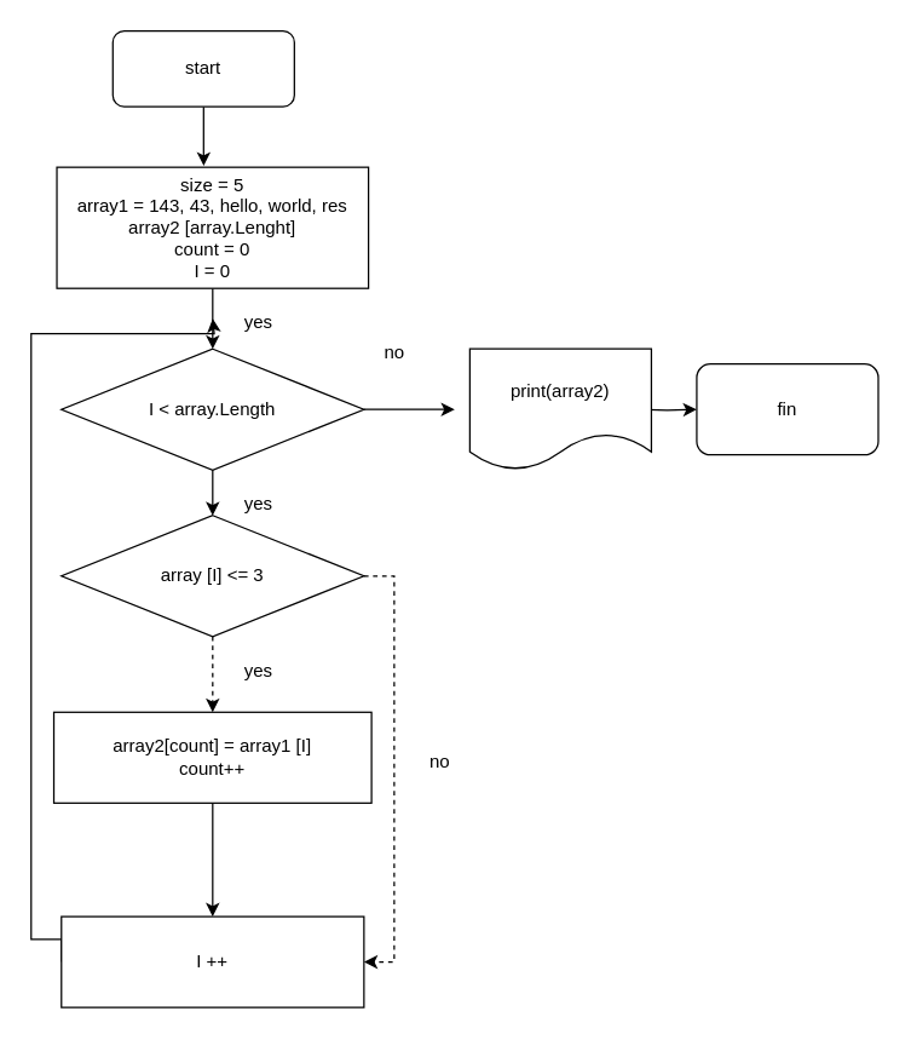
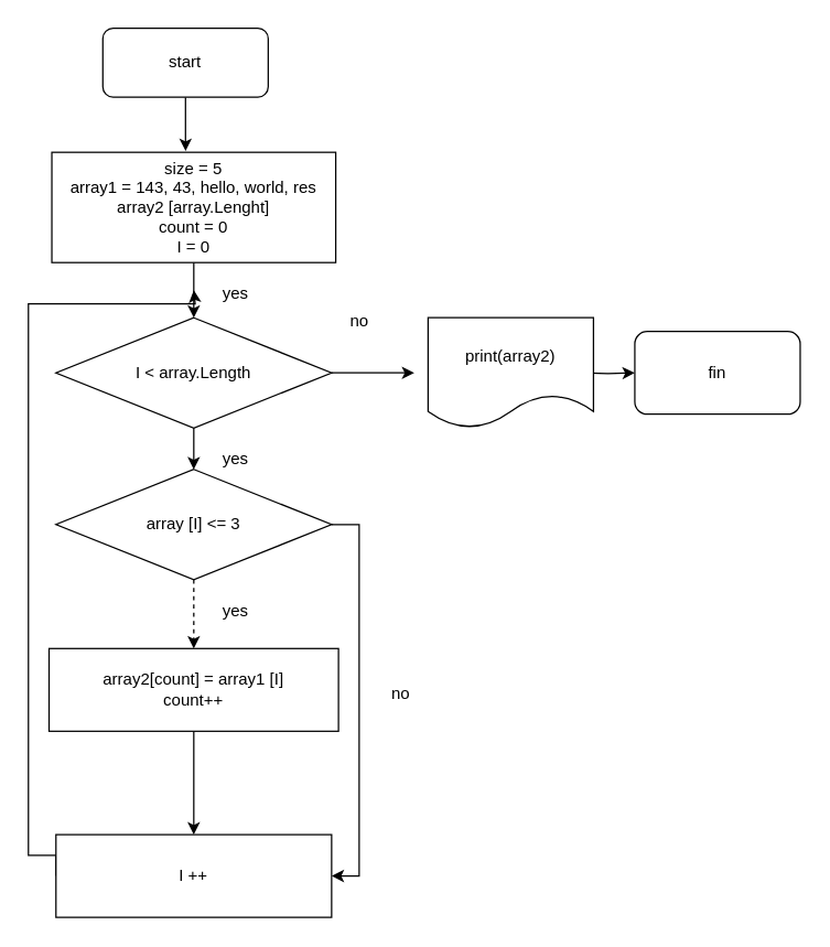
- <mxCell id="10" style="edgeStyle=orthogonalEdgeStyle;rounded=0;orthogonalLoop=1;jettySize=auto;html=1;exitX=1;exitY=0.5;exitDx=0;exitDy=0;entryX=1;entryY=0.5;entryDx=0;entryDy=0;dashed=1;" edge="1" parent="1" source="11" target="17"><mxGeometry relative="1" as="geometry" /></mxCell>
+ <mxCell id="10" style="edgeStyle=orthogonalEdgeStyle;rounded=0;orthogonalLoop=1;jettySize=auto;html=1;exitX=1;exitY=0.5;exitDx=0;exitDy=0;entryX=1;entryY=0.5;entryDx=0;entryDy=0;" edge="1" parent="1" source="11" target="17"><mxGeometry relative="1" as="geometry" /></mxCell>
